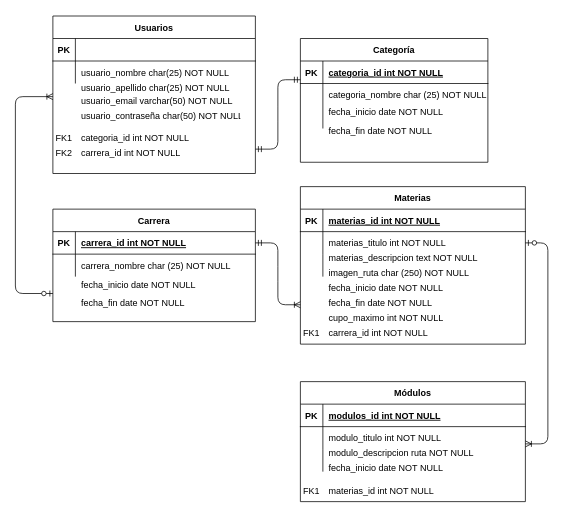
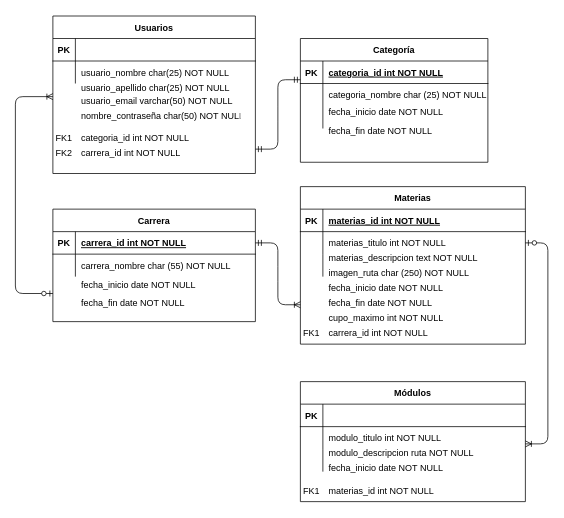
- <mxCell id="27" value="usuario_contraseña char(50) NOT NULL" style="shape=partialRectangle;overflow=hidden;connectable=0;fillColor=none;top=0;left=0;bottom=0;right=0;align=left;spacingLeft=6;" parent="1" vertex="1"><mxGeometry x="100" y="138" width="220" height="30" as="geometry" /></mxCell>
+ <mxCell id="27" value="nombre_contraseña char(50) NOT NULL" style="shape=partialRectangle;overflow=hidden;connectable=0;fillColor=none;top=0;left=0;bottom=0;right=0;align=left;spacingLeft=6;" parent="1" vertex="1"><mxGeometry x="100" y="138" width="220" height="30" as="geometry" /></mxCell>
- <mxCell id="45" value="carrera_nombre char (25) NOT NULL" style="shape=partialRectangle;overflow=hidden;connectable=0;fillColor=none;top=0;left=0;bottom=0;right=0;align=left;spacingLeft=6;" parent="1" vertex="1"><mxGeometry x="100" y="338" width="220" height="30" as="geometry" /></mxCell>
+ <mxCell id="45" value="carrera_nombre char (55) NOT NULL" style="shape=partialRectangle;overflow=hidden;connectable=0;fillColor=none;top=0;left=0;bottom=0;right=0;align=left;spacingLeft=6;" parent="1" vertex="1"><mxGeometry x="100" y="338" width="220" height="30" as="geometry" /></mxCell>
- <mxCell id="51" value="modulos_id int NOT NULL " style="shape=partialRectangle;overflow=hidden;connectable=0;fillColor=none;top=0;left=0;bottom=0;right=0;align=left;spacingLeft=6;fontStyle=5;" parent="49" vertex="1"><mxGeometry x="30" width="270" height="30" as="geometry" /></mxCell>
